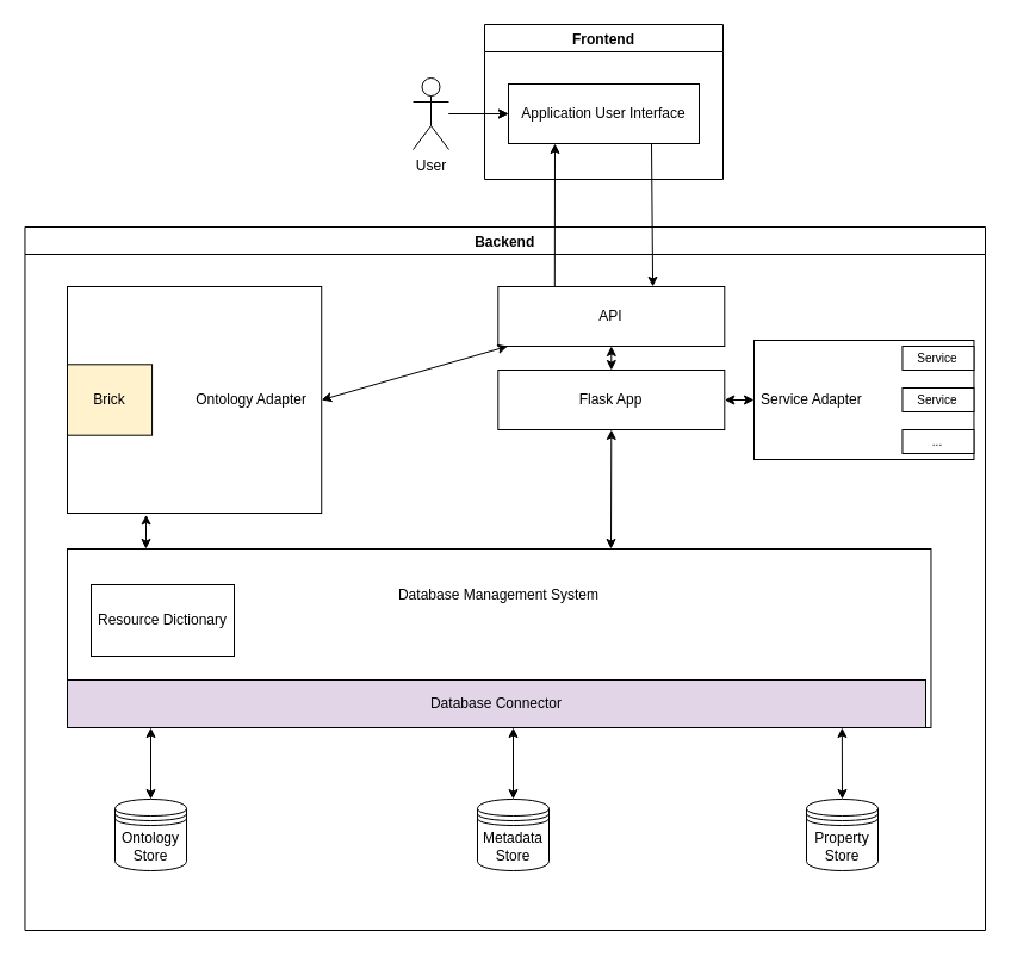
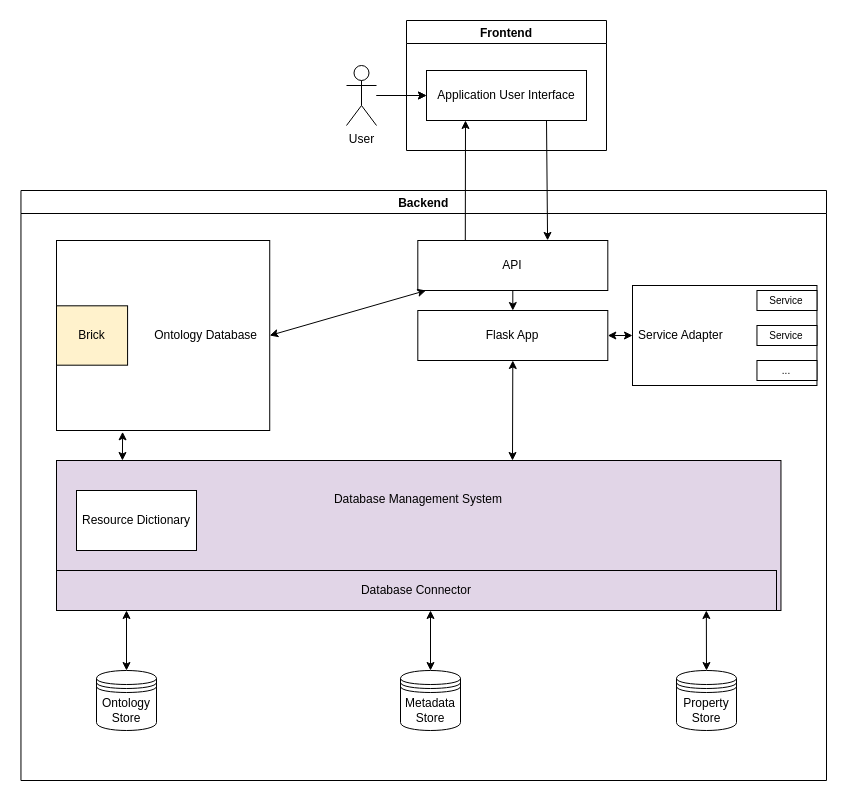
- <mxCell id="12" value="" style="endArrow=classic;startArrow=classic;html=1;rounded=0;entryX=0.5;entryY=1;entryDx=0;entryDy=0;exitX=0.5;exitY=0;exitDx=0;exitDy=0;" parent="9" source="10" target="11" edge="1"><mxGeometry width="50" height="50" relative="1" as="geometry"><mxPoint x="462" y="160" as="sourcePoint" /><mxPoint x="521.231" y="110" as="targetPoint" /></mxGeometry></mxCell>
+ <mxCell id="12" value="" style="endArrow=none;startArrow=classic;html=1;rounded=0;entryX=0.5;entryY=1;entryDx=0;entryDy=0;exitX=0.5;exitY=0;exitDx=0;exitDy=0;" parent="9" source="10" target="11" edge="1"><mxGeometry width="50" height="50" relative="1" as="geometry"><mxPoint x="462" y="160" as="sourcePoint" /><mxPoint x="521.231" y="110" as="targetPoint" /></mxGeometry></mxCell>
- <mxCell id="30" value="Ontology Adapter" style="html=1;whiteSpace=wrap;align=right;spacingRight=10;" parent="29" vertex="1"><mxGeometry width="213.23" height="190" as="geometry" /></mxCell>
+ <mxCell id="30" value="Ontology Database" style="html=1;whiteSpace=wrap;align=right;spacingRight=10;" parent="29" vertex="1"><mxGeometry width="213.23" height="190" as="geometry" /></mxCell>
- <mxCell id="14" value="Database Management System&lt;br&gt;&lt;br&gt;&lt;br&gt;&lt;br&gt;&lt;br&gt;&lt;br&gt;" style="rounded=0;whiteSpace=wrap;html=1;" parent="13" vertex="1"><mxGeometry width="724.46" height="150" as="geometry" /></mxCell>
+ <mxCell id="14" value="Database Management System&lt;br&gt;&lt;br&gt;&lt;br&gt;&lt;br&gt;&lt;br&gt;&lt;br&gt;" style="rounded=0;whiteSpace=wrap;html=1;fillColor=#e1d5e7;" parent="13" vertex="1"><mxGeometry width="724.46" height="150" as="geometry" /></mxCell>
